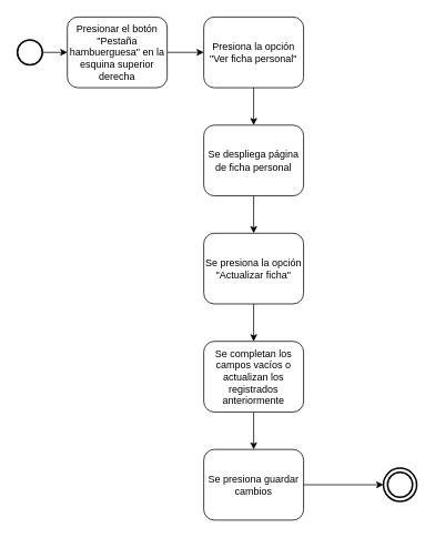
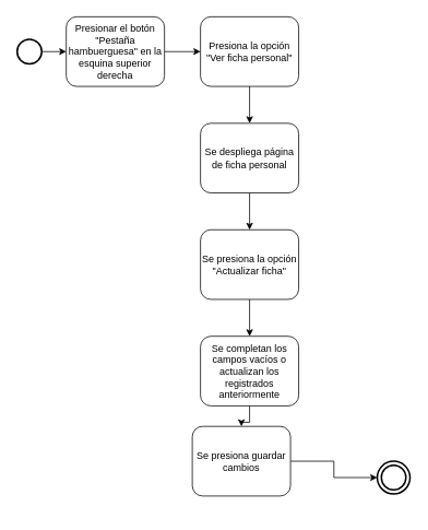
- <mxCell id="15" value="Se presiona guardar cambios" style="rounded=1;whiteSpace=wrap;html=1;" vertex="1" parent="1"><mxGeometry x="244" y="540" width="120" height="85" as="geometry" /></mxCell>
+ <mxCell id="15" value="Se presiona guardar cambios" style="rounded=1;whiteSpace=wrap;html=1;" vertex="1" parent="1"><mxGeometry x="234" y="520" width="120" height="85" as="geometry" /></mxCell>
